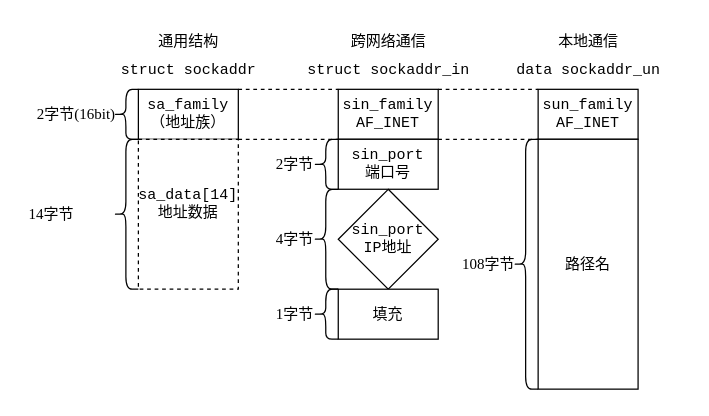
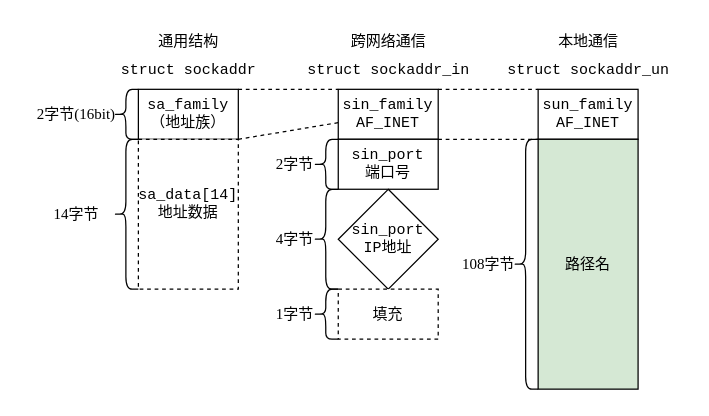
- <mxCell id="13" value="data sockaddr_un" style="text;html=1;align=center;verticalAlign=middle;resizable=0;points=[];autosize=1;strokeColor=none;fillColor=none;fontFamily=Courier New;" vertex="1" parent="1"><mxGeometry x="395" y="41" width="150" height="30" as="geometry" /></mxCell>
+ <mxCell id="13" value="struct sockaddr_un" style="text;html=1;align=center;verticalAlign=middle;resizable=0;points=[];autosize=1;strokeColor=none;fillColor=none;fontFamily=Courier New;" vertex="1" parent="1"><mxGeometry x="395" y="41" width="150" height="30" as="geometry" /></mxCell>
- <mxCell id="2" style="rounded=0;orthogonalLoop=1;jettySize=auto;html=1;exitX=1;exitY=1;exitDx=0;exitDy=0;entryX=0;entryY=0;entryDx=0;entryDy=0;endArrow=none;endFill=0;dashed=1;" edge="1" parent="1" source="3" target="6"><mxGeometry relative="1" as="geometry" /></mxCell>
+ <mxCell id="2" style="rounded=0;orthogonalLoop=1;jettySize=auto;html=1;exitX=1;exitY=1;exitDx=0;exitDy=0;endArrow=none;endFill=0;dashed=1;" edge="1" parent="1" source="3" target="5"><mxGeometry relative="1" as="geometry" /></mxCell>
- <mxCell id="20" value="&lt;font face=&quot;Songti TC&quot;&gt;14字节&lt;/font&gt;" style="text;html=1;align=center;verticalAlign=middle;resizable=0;points=[];autosize=1;strokeColor=none;fillColor=none;" vertex="1" parent="1"><mxGeometry x="10" y="156" width="60" height="30" as="geometry" /></mxCell>
+ <mxCell id="20" value="&lt;font face=&quot;Songti TC&quot;&gt;14字节&lt;/font&gt;" style="text;html=1;align=center;verticalAlign=middle;resizable=0;points=[];autosize=1;strokeColor=none;fillColor=none;" vertex="1" parent="1"><mxGeometry x="30" y="156" width="60" height="30" as="geometry" /></mxCell>
- <mxCell id="10" value="&lt;font face=&quot;Songti TC&quot;&gt;路径名&lt;/font&gt;" style="rounded=0;whiteSpace=wrap;html=1;fontFamily=Courier New;" vertex="1" parent="1"><mxGeometry x="430" y="111" width="80" height="200" as="geometry" /></mxCell>
+ <mxCell id="10" value="&lt;font face=&quot;Songti TC&quot;&gt;路径名&lt;/font&gt;" style="rounded=0;whiteSpace=wrap;html=1;fontFamily=Courier New;fillColor=#d5e8d4;" vertex="1" parent="1"><mxGeometry x="430" y="111" width="80" height="200" as="geometry" /></mxCell>
- <mxCell id="8" value="&lt;font style=&quot;border-color: var(--border-color);&quot; face=&quot;Songti TC&quot;&gt;填充&lt;/font&gt;" style="rounded=0;whiteSpace=wrap;html=1;fontFamily=Courier New;" vertex="1" parent="1"><mxGeometry x="270" y="231" width="80" height="40" as="geometry" /></mxCell>
+ <mxCell id="8" value="&lt;font style=&quot;border-color: var(--border-color);&quot; face=&quot;Songti TC&quot;&gt;填充&lt;/font&gt;" style="rounded=0;whiteSpace=wrap;html=1;fontFamily=Courier New;dashed=1;" vertex="1" parent="1"><mxGeometry x="270" y="231" width="80" height="40" as="geometry" /></mxCell>
